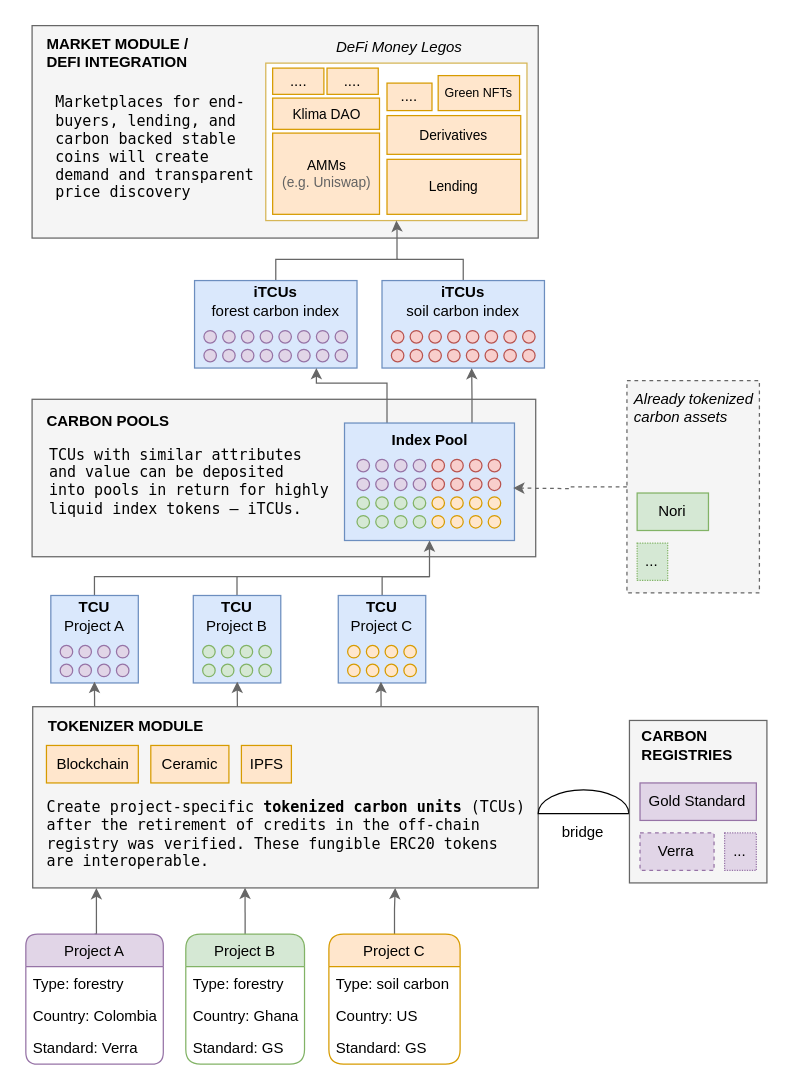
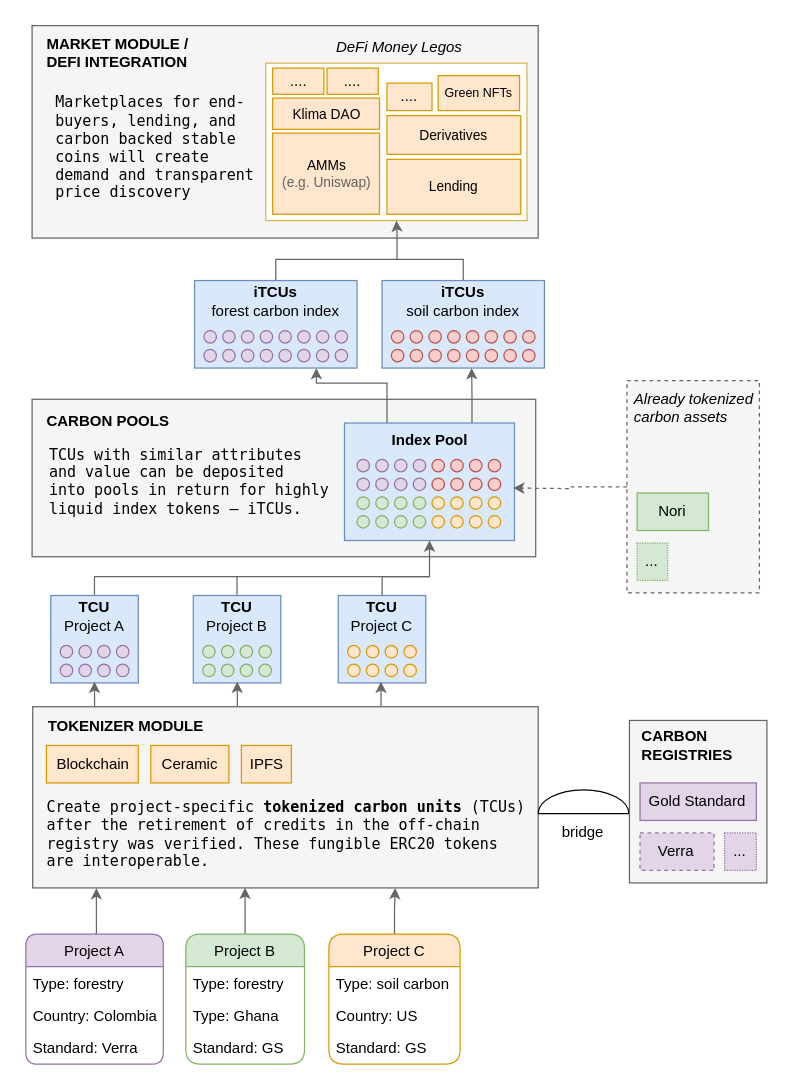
- <mxCell id="14" value="Country: Ghana" style="text;strokeColor=none;fillColor=none;align=left;verticalAlign=top;spacingLeft=4;spacingRight=4;overflow=hidden;rotatable=0;points=[[0,0.5],[1,0.5]];portConstraint=eastwest;" parent="12" vertex="1"><mxGeometry y="52" width="95" height="26" as="geometry" /></mxCell>
+ <mxCell id="14" value="Type: Ghana" style="text;strokeColor=none;fillColor=none;align=left;verticalAlign=top;spacingLeft=4;spacingRight=4;overflow=hidden;rotatable=0;points=[[0,0.5],[1,0.5]];portConstraint=eastwest;" parent="12" vertex="1"><mxGeometry y="52" width="95" height="26" as="geometry" /></mxCell>
